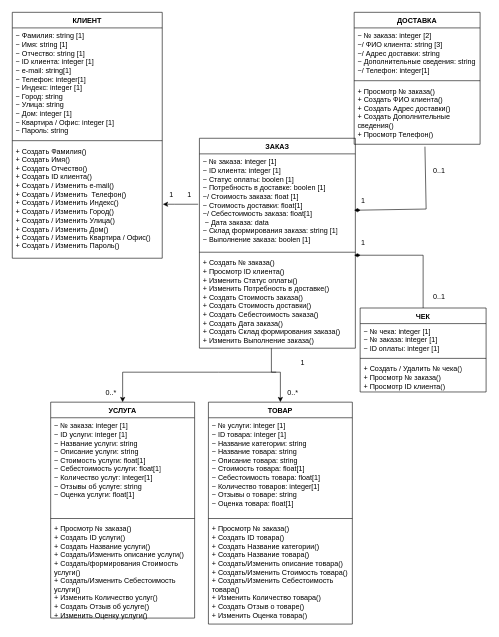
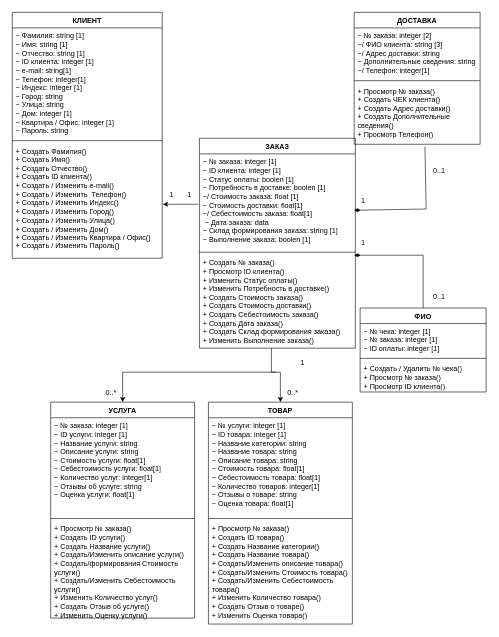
- <mxCell id="17" value="+ Просмотр № заказа()&lt;br&gt;+ Создать ФИО клиента()&lt;br&gt;+ Создать Адрес доставки()&lt;br&gt;+ Создать Дополнительные сведения()&lt;br&gt;+ Просмотр Телефон()" style="text;strokeColor=none;fillColor=none;align=left;verticalAlign=top;spacingLeft=4;spacingRight=4;overflow=hidden;rotatable=0;points=[[0,0.5],[1,0.5]];portConstraint=eastwest;whiteSpace=wrap;html=1;" parent="14" vertex="1"><mxGeometry y="118" width="210" height="102" as="geometry" /></mxCell>
+ <mxCell id="17" value="+ Просмотр № заказа()&lt;br&gt;+ Создать ЧЕК клиента()&lt;br&gt;+ Создать Адрес доставки()&lt;br&gt;+ Создать Дополнительные сведения()&lt;br&gt;+ Просмотр Телефон()" style="text;strokeColor=none;fillColor=none;align=left;verticalAlign=top;spacingLeft=4;spacingRight=4;overflow=hidden;rotatable=0;points=[[0,0.5],[1,0.5]];portConstraint=eastwest;whiteSpace=wrap;html=1;" parent="14" vertex="1"><mxGeometry y="118" width="210" height="102" as="geometry" /></mxCell>
- <mxCell id="33" value="ЧЕК" style="swimlane;fontStyle=1;align=center;verticalAlign=top;childLayout=stackLayout;horizontal=1;startSize=26;horizontalStack=0;resizeParent=1;resizeParentMax=0;resizeLast=0;collapsible=1;marginBottom=0;whiteSpace=wrap;html=1;" vertex="1" parent="1"><mxGeometry x="600" y="513" width="210" height="140" as="geometry" /></mxCell>
+ <mxCell id="33" value="ФИО" style="swimlane;fontStyle=1;align=center;verticalAlign=top;childLayout=stackLayout;horizontal=1;startSize=26;horizontalStack=0;resizeParent=1;resizeParentMax=0;resizeLast=0;collapsible=1;marginBottom=0;whiteSpace=wrap;html=1;" vertex="1" parent="1"><mxGeometry x="600" y="513" width="210" height="140" as="geometry" /></mxCell>
